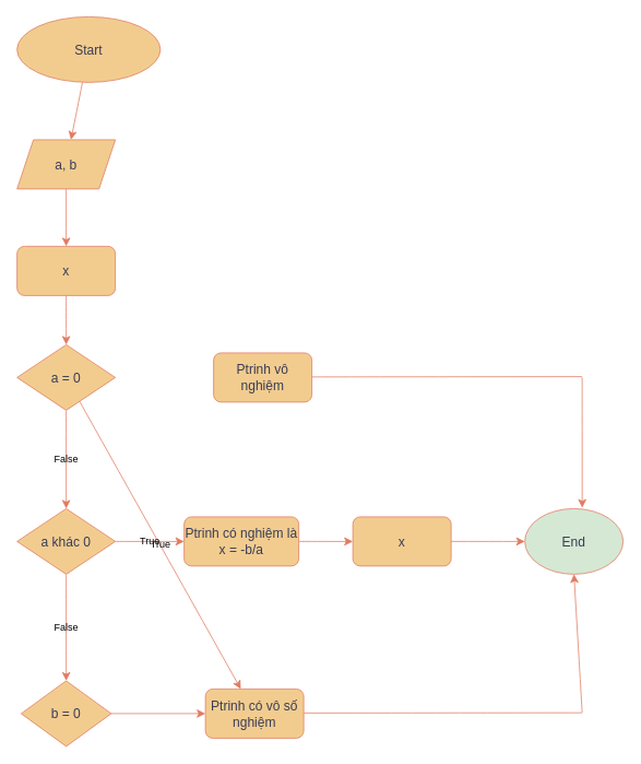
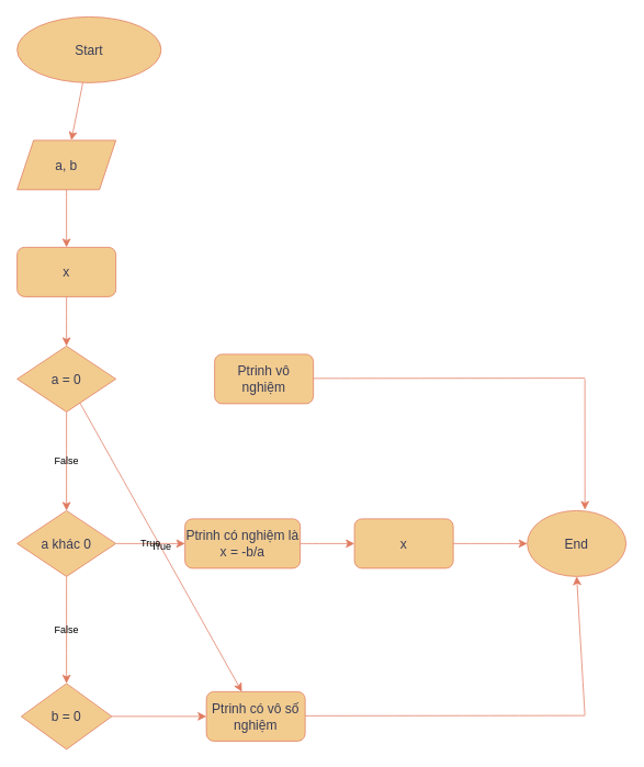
- <mxCell id="22" value="End" style="ellipse;whiteSpace=wrap;html=1;fontSize=16;labelBackgroundColor=none;fillColor=#d5e8d4;strokeColor=#E07A5F;fontColor=#393C56;" vertex="1" parent="1"><mxGeometry x="640" y="620" width="120" height="80" as="geometry" /></mxCell>
+ <mxCell id="22" value="End" style="ellipse;whiteSpace=wrap;html=1;fontSize=16;labelBackgroundColor=none;fillColor=#F2CC8F;strokeColor=#E07A5F;fontColor=#393C56;" vertex="1" parent="1"><mxGeometry x="640" y="620" width="120" height="80" as="geometry" /></mxCell>
